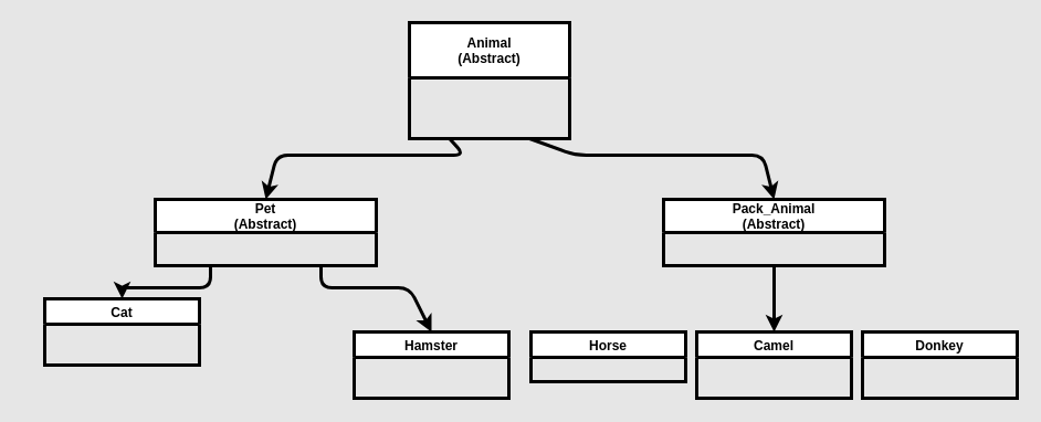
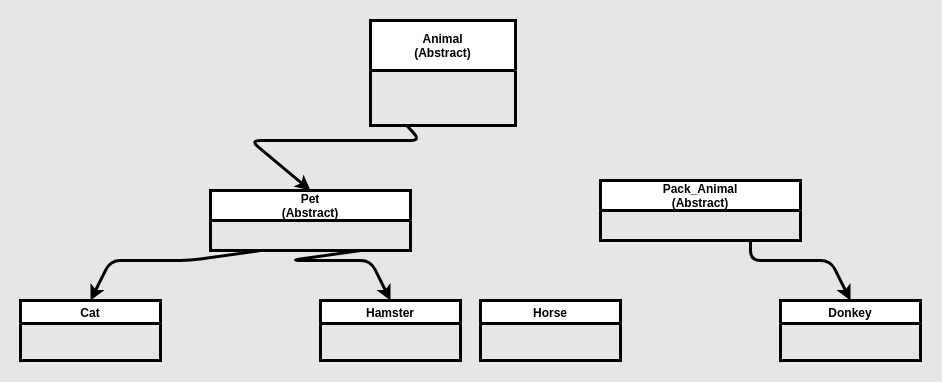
- <mxCell id="2" style="edgeStyle=none;html=1;exitX=0.75;exitY=1;exitDx=0;exitDy=0;entryX=0.5;entryY=0;entryDx=0;entryDy=0;strokeWidth=3;strokeColor=#000000;shadow=0;backgroundOutline=0;" edge="1" parent="1" source="3" target="10"><mxGeometry relative="1" as="geometry"><mxPoint x="540" y="180" as="targetPoint" /><Array as="points"><mxPoint x="520" y="140" /><mxPoint x="690" y="140" /></Array></mxGeometry></mxCell>
- <mxCell id="7" value="Pet&#10;(Abstract)" style="swimlane;strokeWidth=3;strokeColor=#000000;shadow=0;backgroundOutline=0;startSize=30;" vertex="1" parent="1"><mxGeometry x="140" y="180" width="200" height="60" as="geometry" /></mxCell>
+ <mxCell id="7" value="Pet&#10;(Abstract)" style="swimlane;strokeWidth=3;strokeColor=#000000;shadow=0;backgroundOutline=0;startSize=30;" vertex="1" parent="1"><mxGeometry x="210" y="190" width="200" height="60" as="geometry" /></mxCell>
+ <mxCell id="9" style="edgeStyle=none;html=1;exitX=0.75;exitY=1;exitDx=0;exitDy=0;entryX=0.5;entryY=0;entryDx=0;entryDy=0;shadow=0;strokeColor=#000000;strokeWidth=3;" edge="1" parent="1" source="10" target="15"><mxGeometry relative="1" as="geometry"><Array as="points"><mxPoint x="750" y="260" /><mxPoint x="830" y="260" /></Array></mxGeometry></mxCell>
- <mxCell id="8" style="edgeStyle=none;html=1;entryX=0.5;entryY=0;entryDx=0;entryDy=0;shadow=0;strokeColor=#000000;strokeWidth=3;" edge="1" parent="1" source="10" target="14"><mxGeometry relative="1" as="geometry" /></mxCell>
- <mxCell id="11" value="Cat" style="swimlane;shadow=0;strokeColor=#000000;strokeWidth=3;" vertex="1" parent="1"><mxGeometry x="40" y="270" width="140" height="60" as="geometry" /></mxCell>
+ <mxCell id="11" value="Cat" style="swimlane;shadow=0;strokeColor=#000000;strokeWidth=3;" vertex="1" parent="1"><mxGeometry x="20" y="300" width="140" height="60" as="geometry" /></mxCell>
- <mxCell id="13" value="Horse" style="swimlane;shadow=0;strokeColor=#000000;strokeWidth=3;" vertex="1" parent="1"><mxGeometry x="480" y="300" width="140" height="45" as="geometry" /></mxCell>
+ <mxCell id="13" value="Horse" style="swimlane;shadow=0;strokeColor=#000000;strokeWidth=3;" vertex="1" parent="1"><mxGeometry x="480" y="300" width="140" height="60" as="geometry" /></mxCell>
- <mxCell id="14" value="Camel" style="swimlane;shadow=0;strokeColor=#000000;strokeWidth=3;startSize=23;" vertex="1" parent="1"><mxGeometry x="630" y="300" width="140" height="60" as="geometry" /></mxCell>
